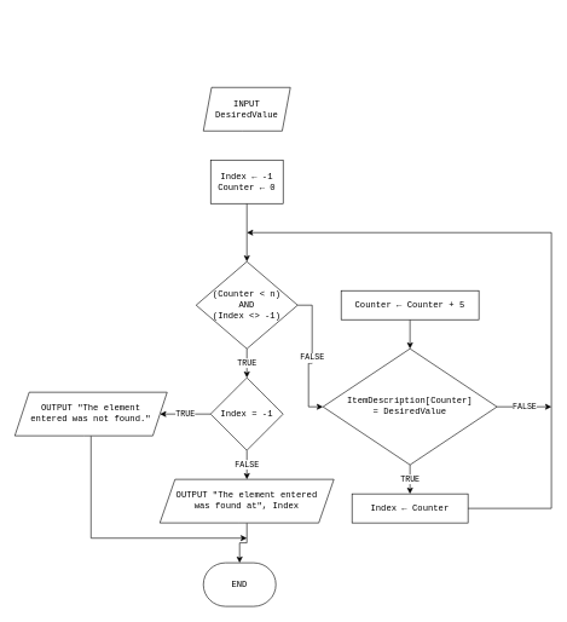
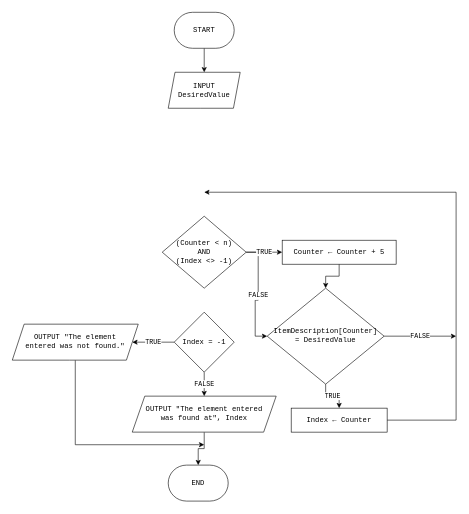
+ <mxCell id="3" value="START" style="strokeWidth=1;html=1;shape=mxgraph.flowchart.terminator;whiteSpace=wrap;fontFamily=Courier New;" parent="1" vertex="1"><mxGeometry x="290" y="20" width="100" height="60" as="geometry" /></mxCell>
+ <mxCell id="2" value="" style="edgeStyle=orthogonalEdgeStyle;rounded=0;orthogonalLoop=1;jettySize=auto;html=1;fontFamily=Courier New;strokeWidth=1;" parent="1" source="3" target="4" edge="1"><mxGeometry relative="1" as="geometry" /></mxCell>
- <mxCell id="6" value="&lt;div&gt;Index ← -1&lt;/div&gt;&lt;div&gt;Counter ← 0&lt;/div&gt;" style="rounded=1;whiteSpace=wrap;html=1;absoluteArcSize=1;arcSize=0;strokeWidth=1;fontFamily=Courier New;" parent="1" vertex="1"><mxGeometry x="290" y="220" width="100" height="60" as="geometry" /></mxCell>
- <mxCell id="5" value="" style="edgeStyle=orthogonalEdgeStyle;rounded=0;orthogonalLoop=1;jettySize=auto;html=1;fontFamily=Courier New;strokeWidth=1;" parent="1" source="6" target="9" edge="1"><mxGeometry relative="1" as="geometry" /></mxCell>
- <mxCell id="8" value="TRUE" style="edgeStyle=orthogonalEdgeStyle;rounded=0;orthogonalLoop=1;jettySize=auto;html=1;fontFamily=Courier New;strokeWidth=1;" parent="1" source="9" target="19" edge="1"><mxGeometry relative="1" as="geometry" /></mxCell>
+ <mxCell id="8" value="TRUE" style="edgeStyle=orthogonalEdgeStyle;rounded=0;orthogonalLoop=1;jettySize=auto;html=1;fontFamily=Courier New;strokeWidth=1;" parent="1" source="9" target="14" edge="1"><mxGeometry relative="1" as="geometry" /></mxCell>
- <mxCell id="12" value="ItemDescription[Counter]&lt;br&gt;= DesiredValue" style="strokeWidth=1;html=1;shape=mxgraph.flowchart.decision;whiteSpace=wrap;fontFamily=Courier New;" parent="1" vertex="1"><mxGeometry x="445" y="480" width="240" height="160" as="geometry" /></mxCell>
+ <mxCell id="12" value="ItemDescription[Counter]&lt;br&gt;= DesiredValue" style="strokeWidth=1;html=1;shape=mxgraph.flowchart.decision;whiteSpace=wrap;fontFamily=Courier New;" parent="1" vertex="1"><mxGeometry x="445" y="480" width="195" height="160" as="geometry" /></mxCell>
